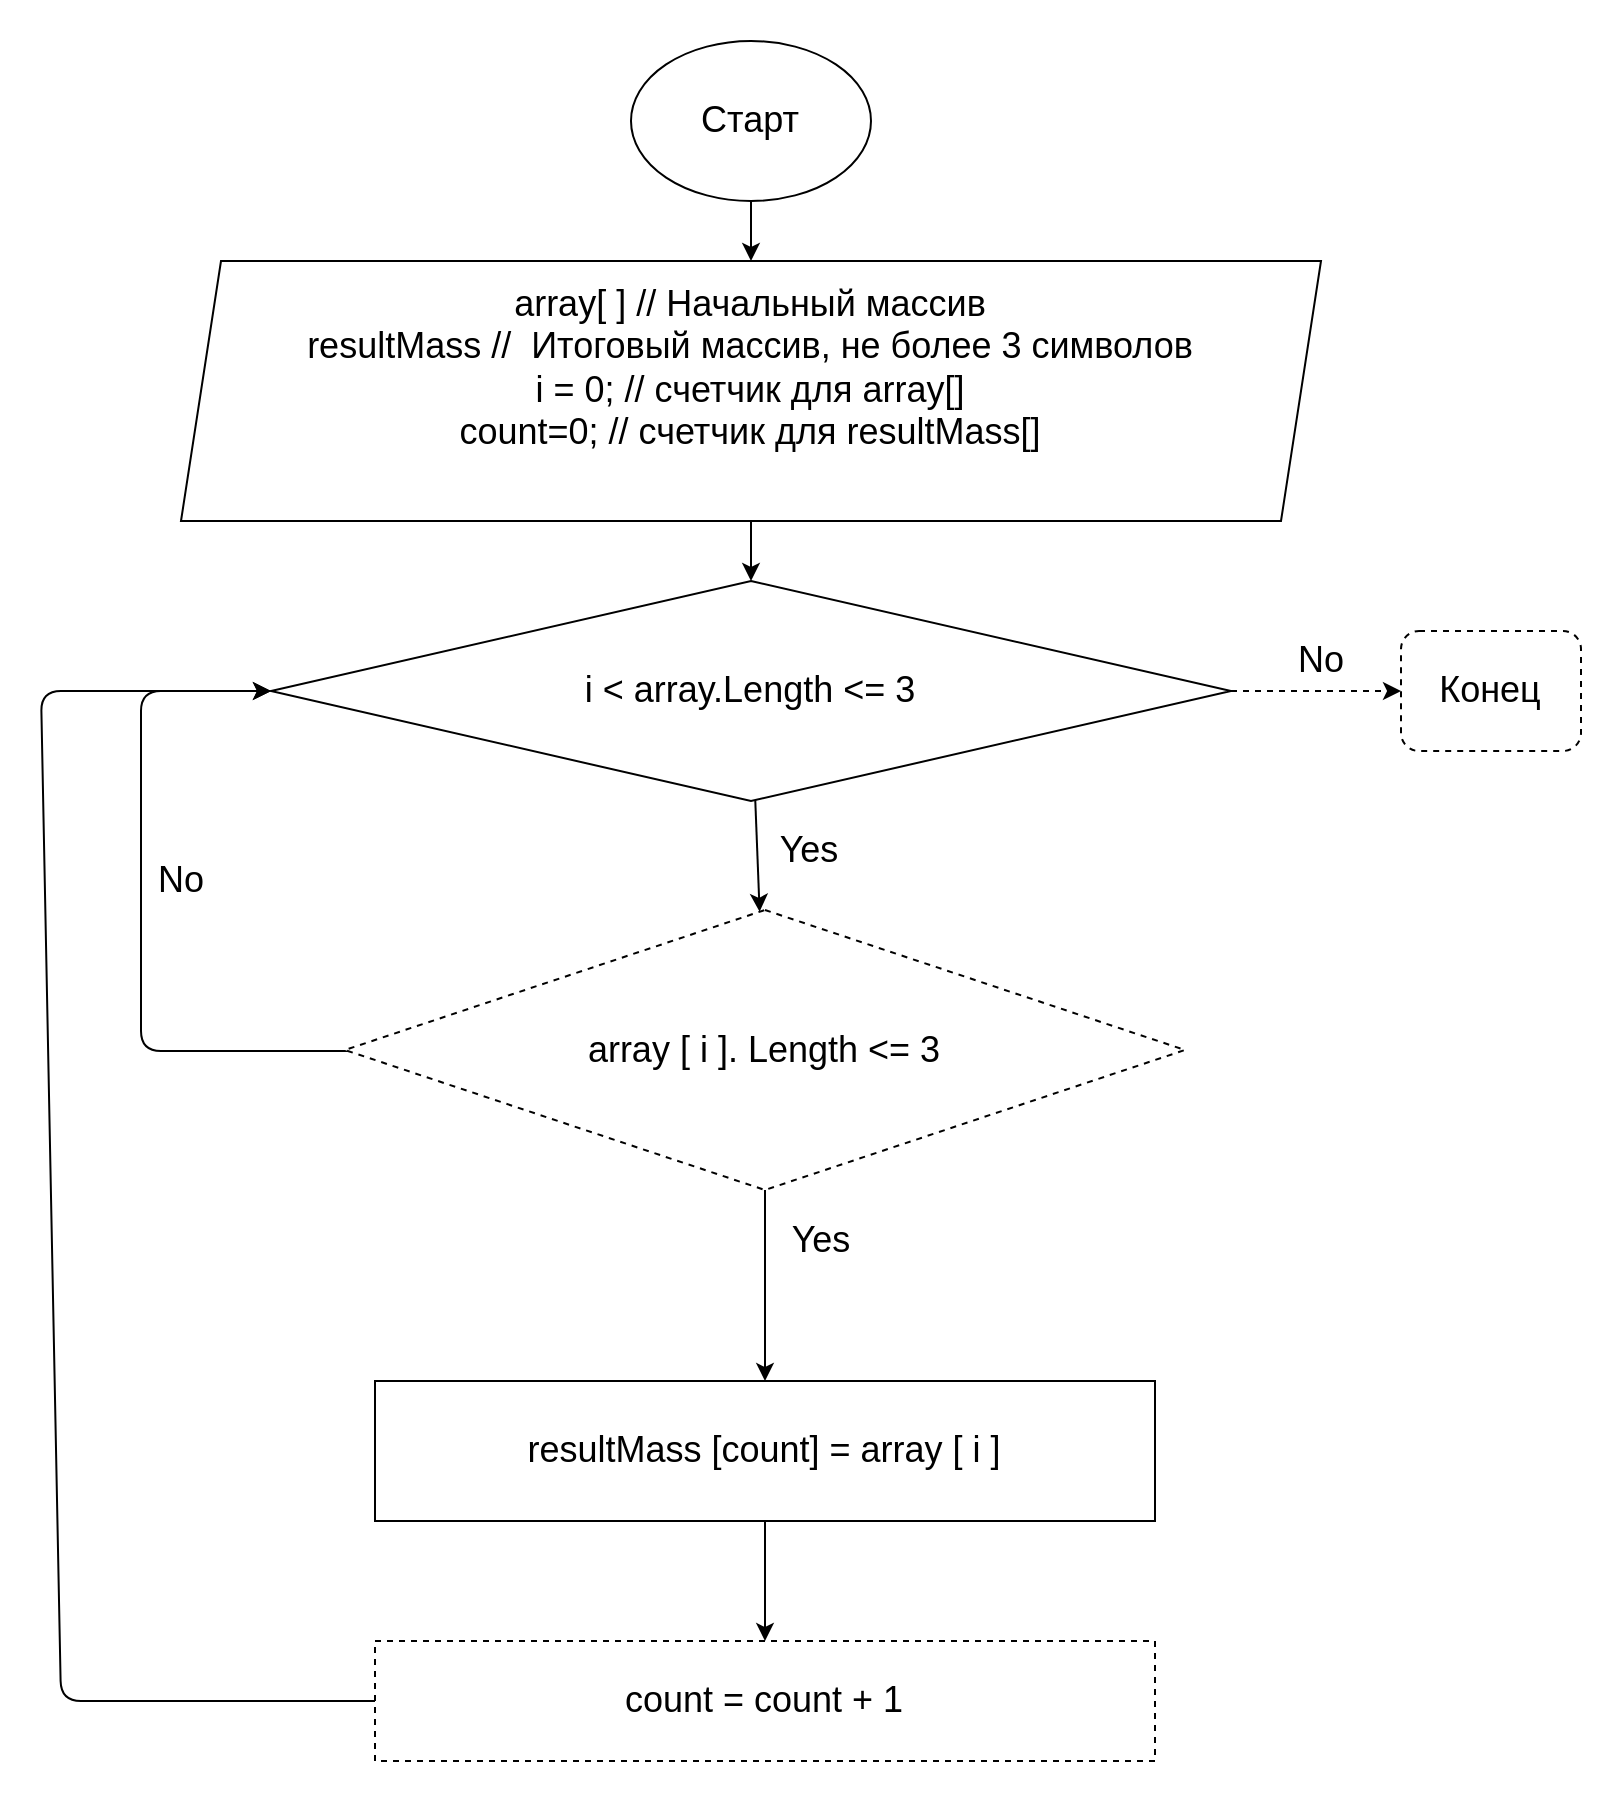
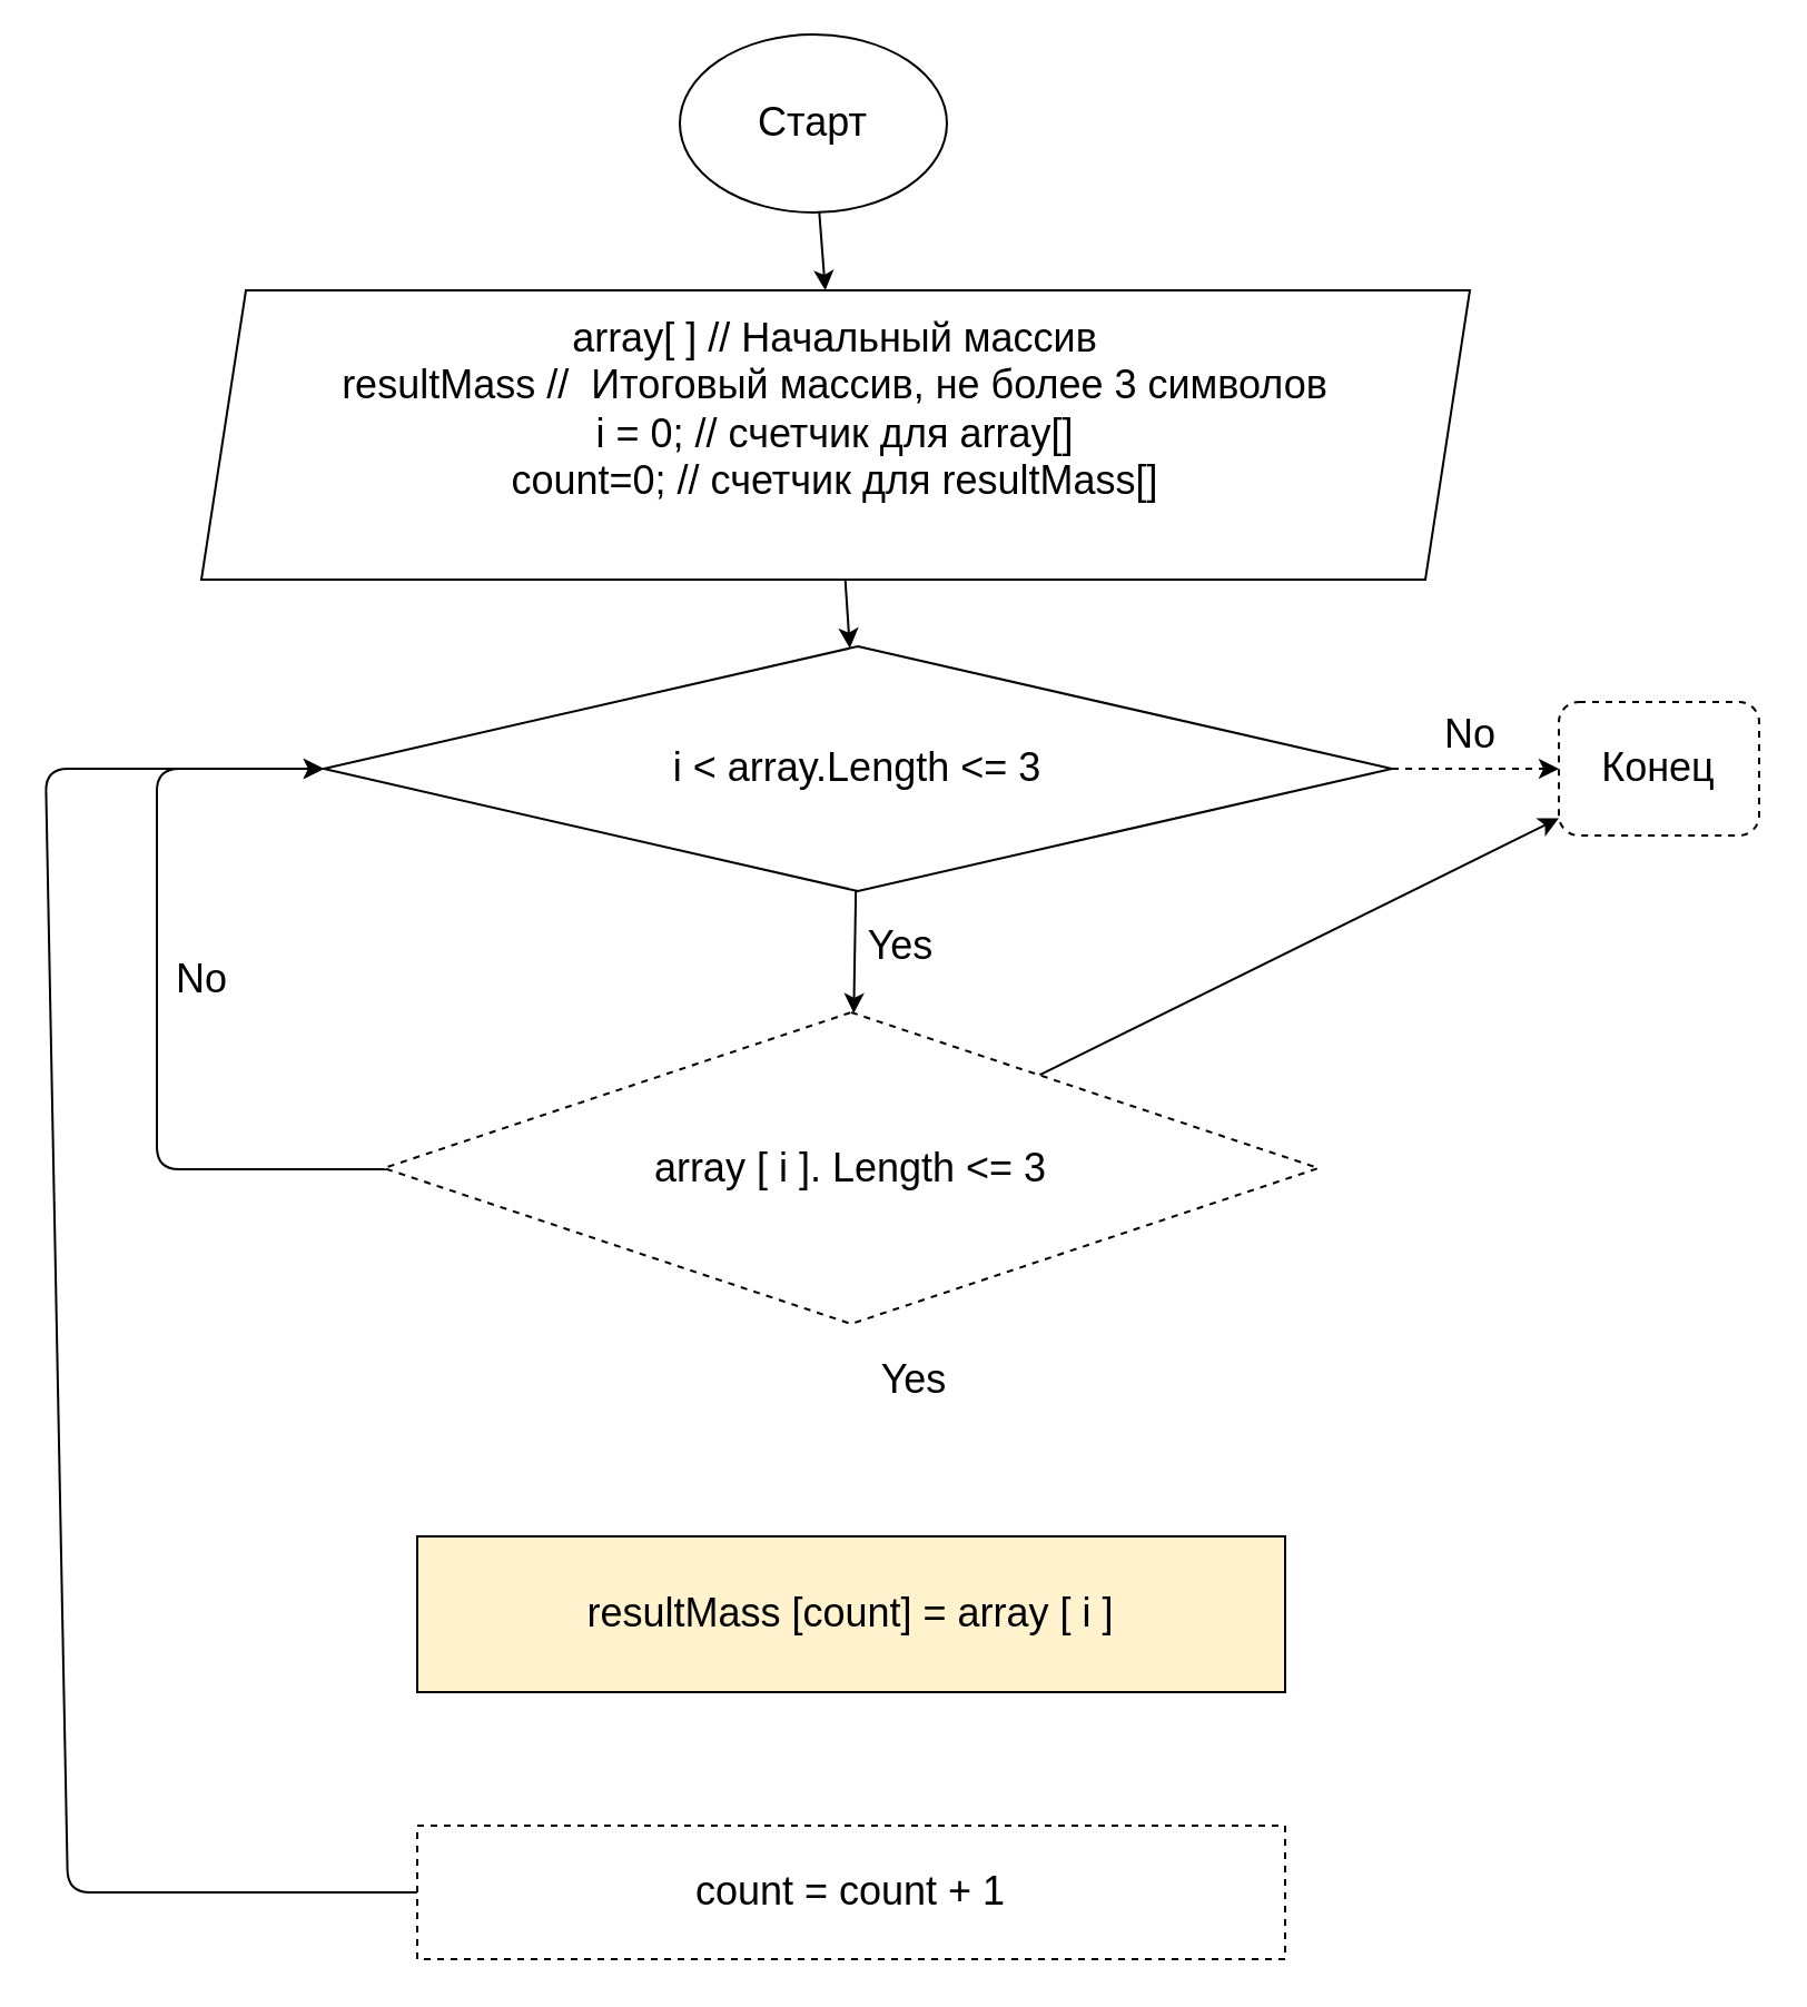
- <mxCell id="3" value="&lt;font style=&quot;font-size: 18px&quot;&gt;Старт&lt;/font&gt;" style="ellipse;whiteSpace=wrap;html=1;" vertex="1" parent="1"><mxGeometry x="315" y="20" width="120" height="80" as="geometry" /></mxCell>
+ <mxCell id="3" value="&lt;font style=&quot;font-size: 18px&quot;&gt;Старт&lt;/font&gt;" style="ellipse;whiteSpace=wrap;html=1;" vertex="1" parent="1"><mxGeometry x="305" y="15" width="120" height="80" as="geometry" /></mxCell>
- <mxCell id="8" value="i &amp;lt; array.Length &amp;lt;= 3" style="rhombus;whiteSpace=wrap;html=1;fontSize=18;" vertex="1" parent="1"><mxGeometry x="135" y="290" width="480" height="110" as="geometry" /></mxCell>
+ <mxCell id="8" value="i &amp;lt; array.Length &amp;lt;= 3" style="rhombus;whiteSpace=wrap;html=1;fontSize=18;" vertex="1" parent="1"><mxGeometry x="145" y="290" width="480" height="110" as="geometry" /></mxCell>
- <mxCell id="11" style="edgeStyle=none;html=1;fontSize=18;" edge="1" parent="1" source="13" target="17"><mxGeometry relative="1" as="geometry"><mxPoint x="382" y="650" as="targetPoint" /></mxGeometry></mxCell>
+ <mxCell id="11" style="edgeStyle=none;html=1;fontSize=18;" edge="1" parent="1" source="13" target="20"><mxGeometry relative="1" as="geometry"><mxPoint x="382" y="650" as="targetPoint" /></mxGeometry></mxCell>
- <mxCell id="17" value="resultMass [count] = array [ i ]" style="rounded=0;whiteSpace=wrap;html=1;fontSize=18;" vertex="1" parent="1"><mxGeometry x="187" y="690" width="390" height="70" as="geometry" /></mxCell>
+ <mxCell id="17" value="resultMass [count] = array [ i ]" style="rounded=0;whiteSpace=wrap;html=1;fontSize=18;fillColor=#fff2cc;" vertex="1" parent="1"><mxGeometry x="187" y="690" width="390" height="70" as="geometry" /></mxCell>
- <mxCell id="16" style="edgeStyle=none;html=1;fontSize=18;" edge="1" parent="1" source="17" target="19"><mxGeometry relative="1" as="geometry"><mxPoint x="382" y="810" as="targetPoint" /></mxGeometry></mxCell>
